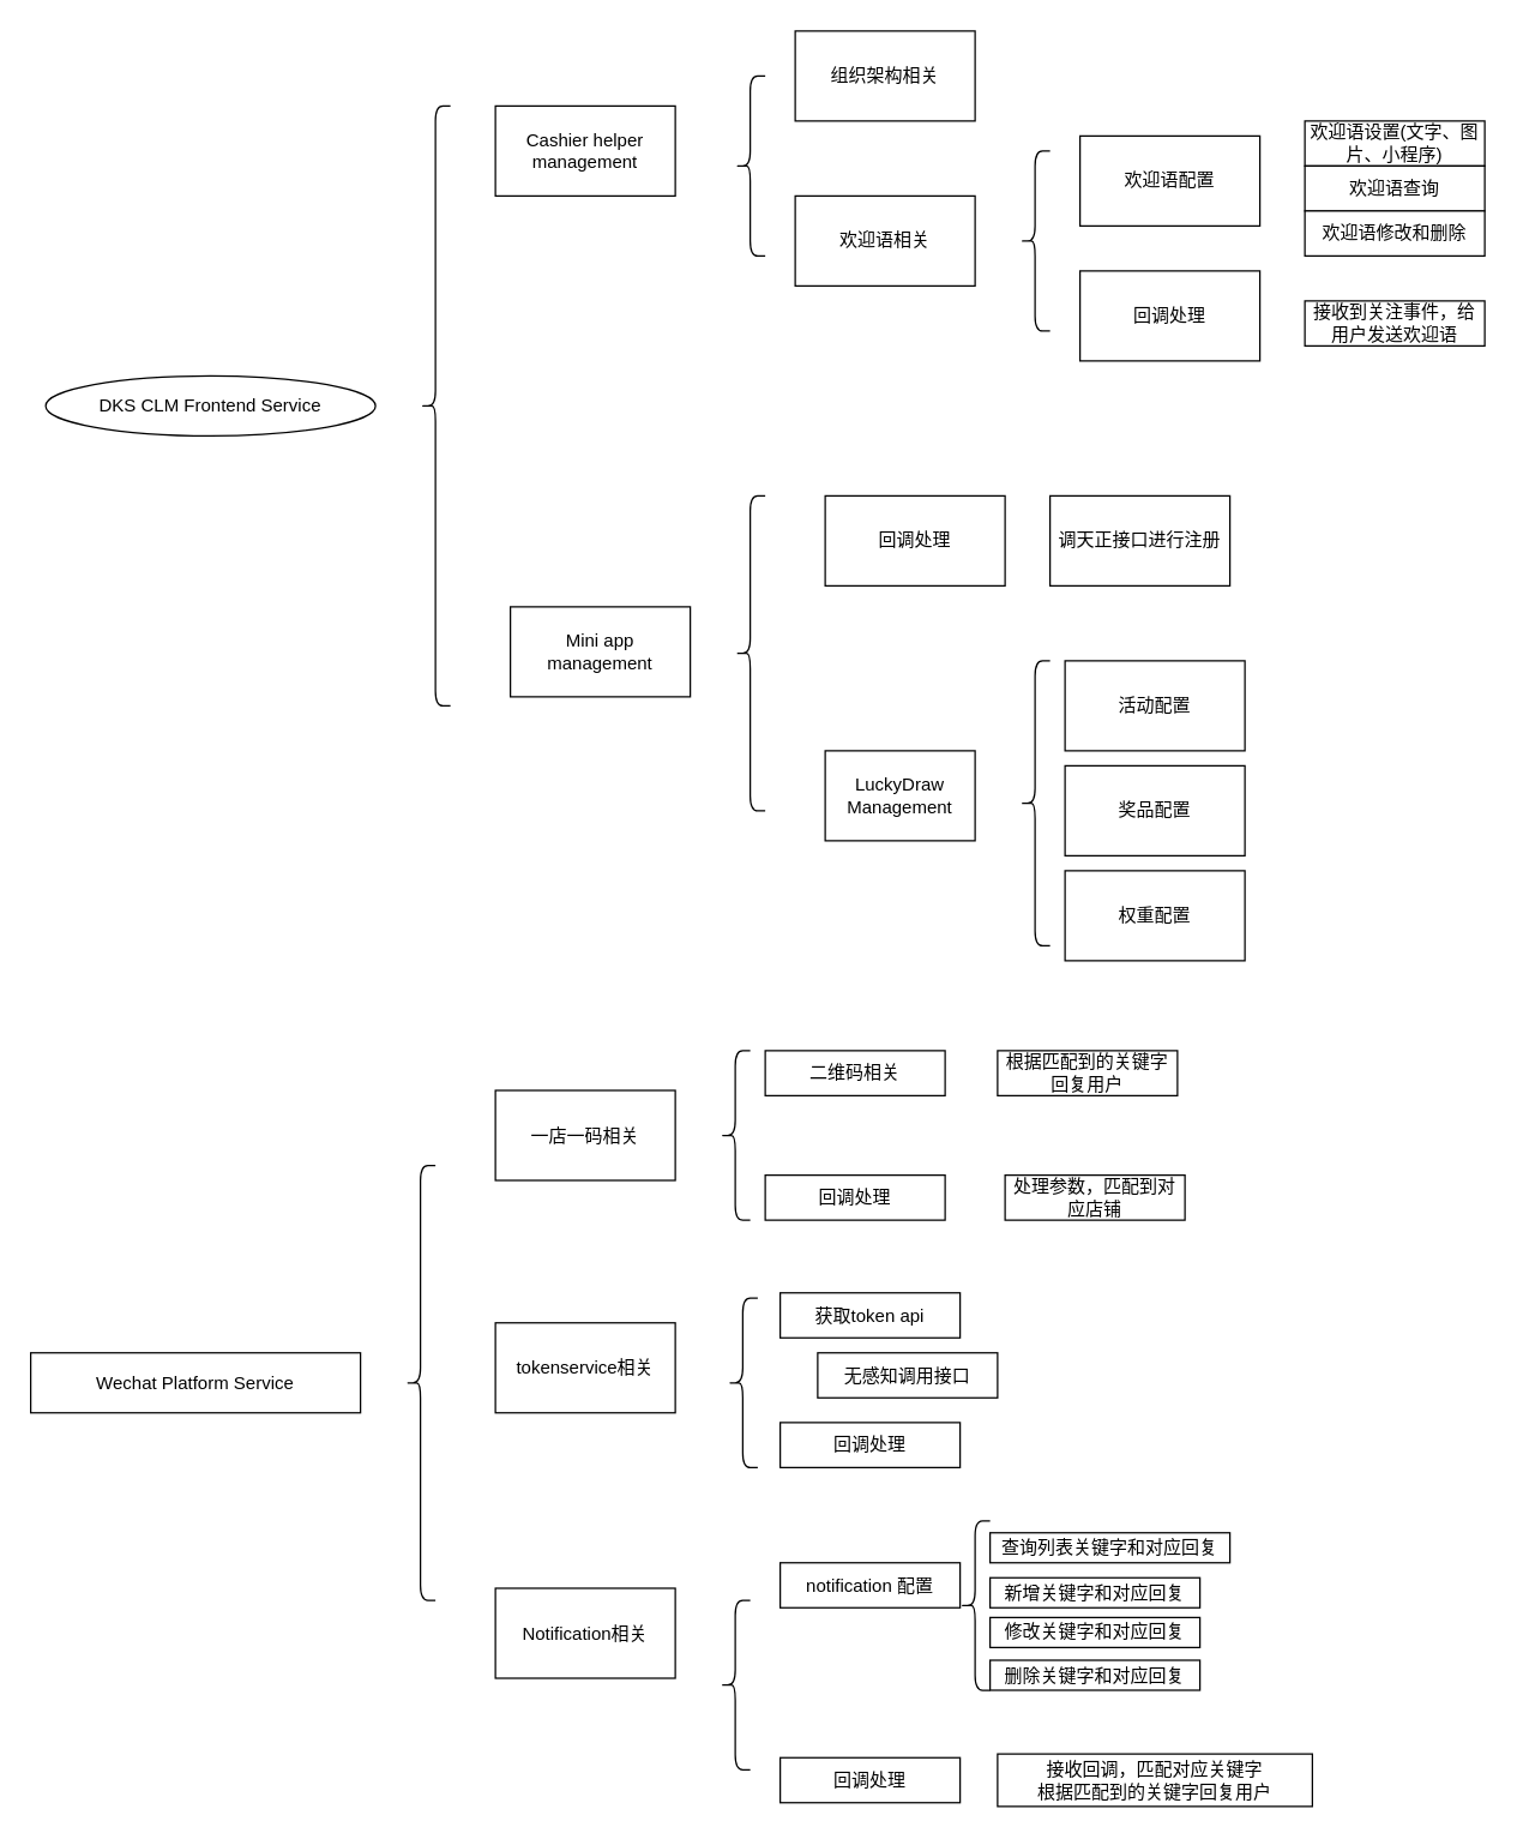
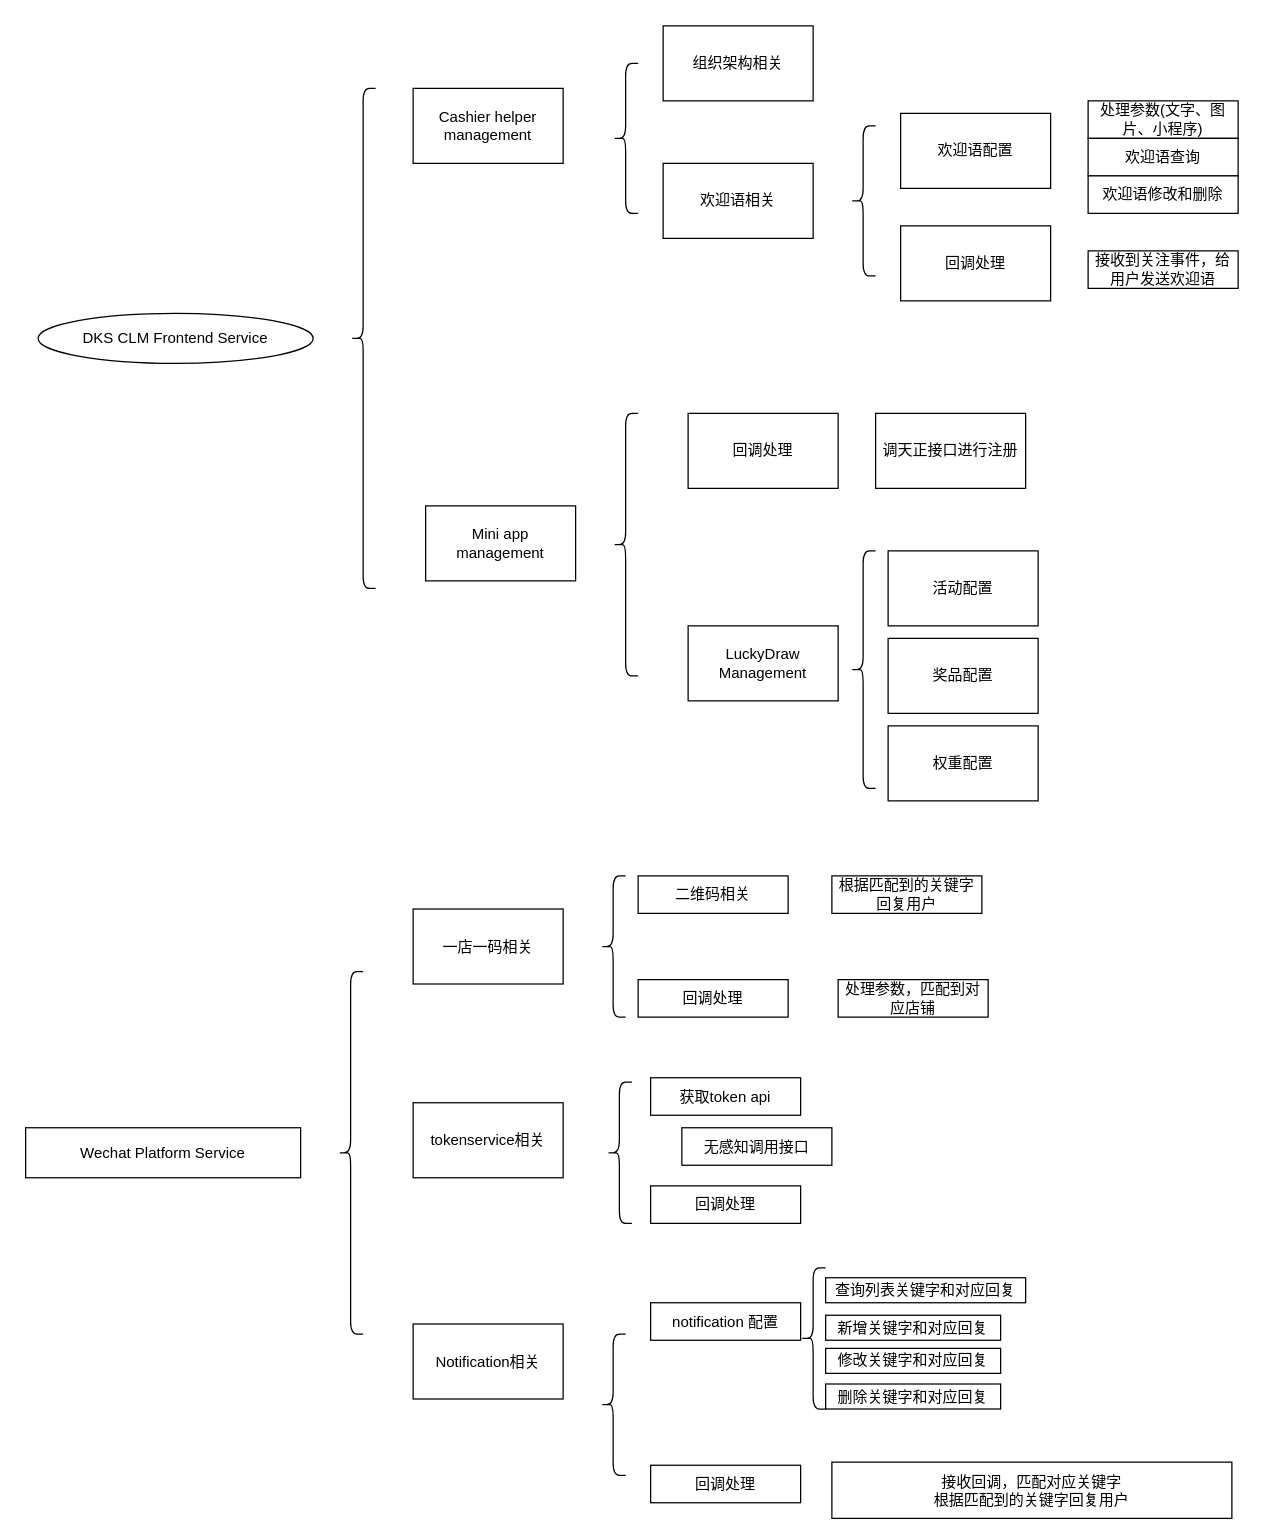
- <mxCell id="42" value="欢迎语设置(文字、图片、小程序)" style="whiteSpace=wrap;html=1;" vertex="1" parent="1"><mxGeometry x="870" y="80" width="120" height="30" as="geometry" /></mxCell>
+ <mxCell id="42" value="处理参数(文字、图片、小程序)" style="whiteSpace=wrap;html=1;" vertex="1" parent="1"><mxGeometry x="870" y="80" width="120" height="30" as="geometry" /></mxCell>
- <mxCell id="8" value="LuckyDraw Management" style="whiteSpace=wrap;html=1;" parent="1" vertex="1"><mxGeometry x="550" y="500" width="100" height="60" as="geometry" /></mxCell>
+ <mxCell id="8" value="LuckyDraw Management" style="whiteSpace=wrap;html=1;" parent="1" vertex="1"><mxGeometry x="550" y="500" width="120" height="60" as="geometry" /></mxCell>
- <mxCell id="38" value="接收回调，匹配对应关键字&lt;br&gt;根据匹配到的关键字回复用户" style="whiteSpace=wrap;html=1;" vertex="1" parent="1"><mxGeometry x="665" y="1169" width="210" height="35" as="geometry" /></mxCell>
+ <mxCell id="38" value="接收回调，匹配对应关键字&lt;br&gt;根据匹配到的关键字回复用户" style="whiteSpace=wrap;html=1;" vertex="1" parent="1"><mxGeometry x="665" y="1169" width="320" height="45" as="geometry" /></mxCell>
